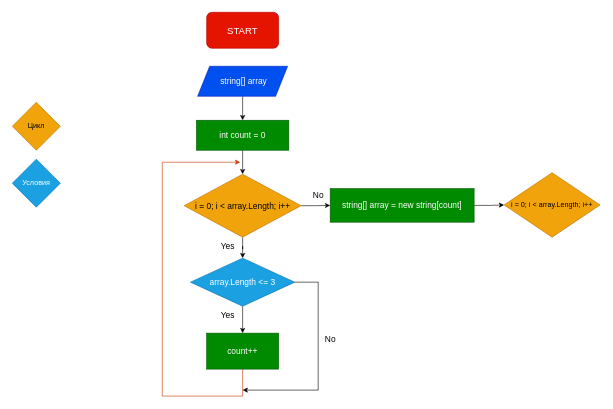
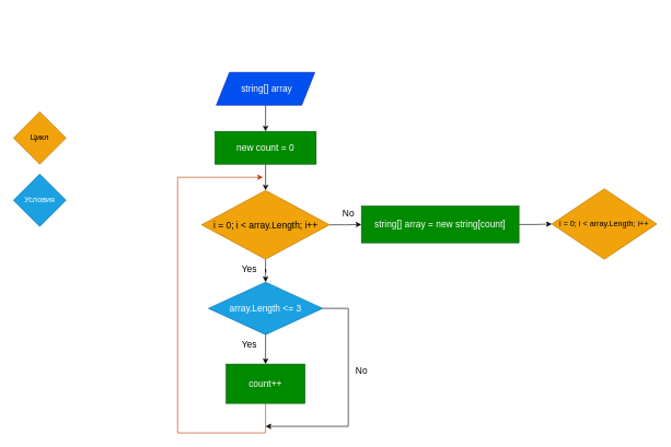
- <mxCell id="2" value="&lt;font size=&quot;3&quot;&gt;START&lt;/font&gt;" style="rounded=1;whiteSpace=wrap;html=1;fillColor=#e51400;fontColor=#ffffff;strokeColor=#B20000;" vertex="1" parent="1"><mxGeometry x="344" y="20" width="120" height="60" as="geometry" /></mxCell>
- <mxCell id="4" value="int count = 0" style="rounded=0;whiteSpace=wrap;html=1;fontSize=14;fillColor=#008a00;fontColor=#ffffff;strokeColor=#005700;" vertex="1" parent="1"><mxGeometry x="327" y="200" width="154" height="50" as="geometry" /></mxCell>
+ <mxCell id="4" value="new count = 0" style="rounded=0;whiteSpace=wrap;html=1;fontSize=14;fillColor=#008a00;fontColor=#ffffff;strokeColor=#005700;" vertex="1" parent="1"><mxGeometry x="327" y="200" width="154" height="50" as="geometry" /></mxCell>
